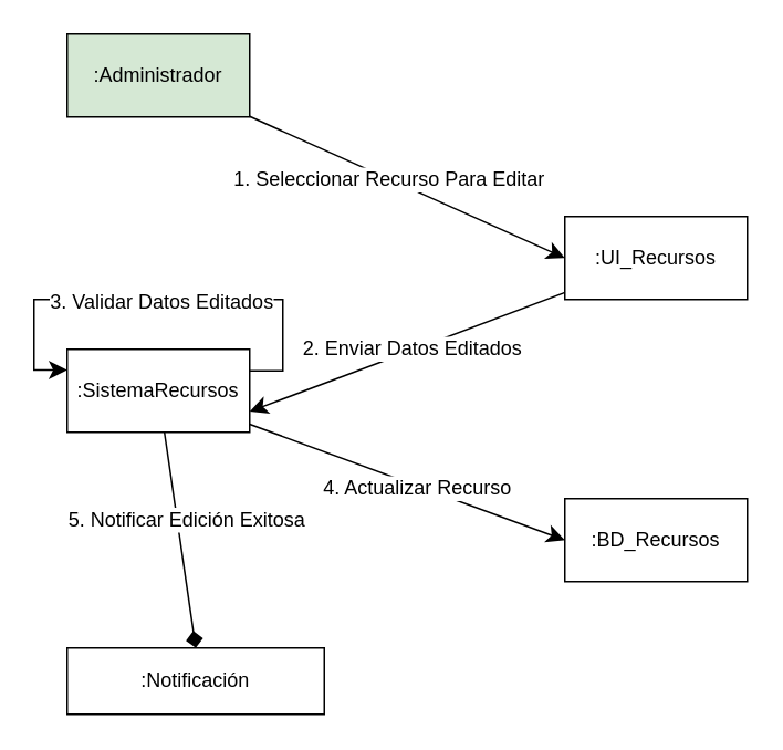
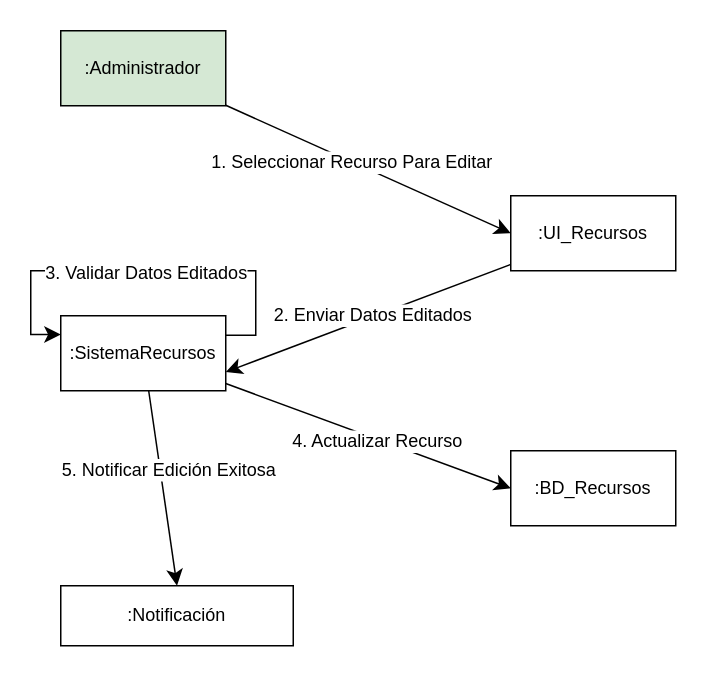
- <mxCell id="10" style="edgeStyle=none;curved=1;rounded=0;orthogonalLoop=1;jettySize=auto;html=1;entryX=0.5;entryY=0;entryDx=0;entryDy=0;fontSize=12;startSize=8;endSize=8;endArrow=diamond;" edge="1" parent="1" source="12" target="14"><mxGeometry relative="1" as="geometry" /></mxCell>
+ <mxCell id="10" style="edgeStyle=none;curved=1;rounded=0;orthogonalLoop=1;jettySize=auto;html=1;entryX=0.5;entryY=0;entryDx=0;entryDy=0;fontSize=12;startSize=8;endSize=8;" edge="1" parent="1" source="12" target="14"><mxGeometry relative="1" as="geometry" /></mxCell>
